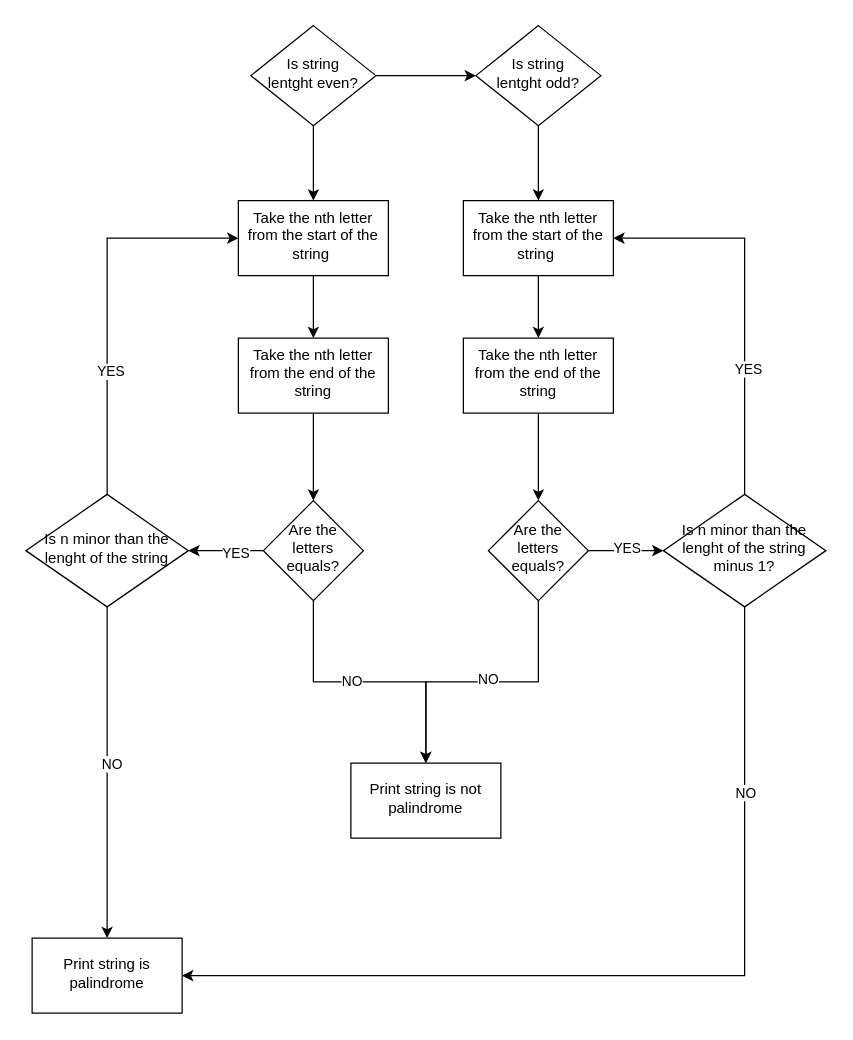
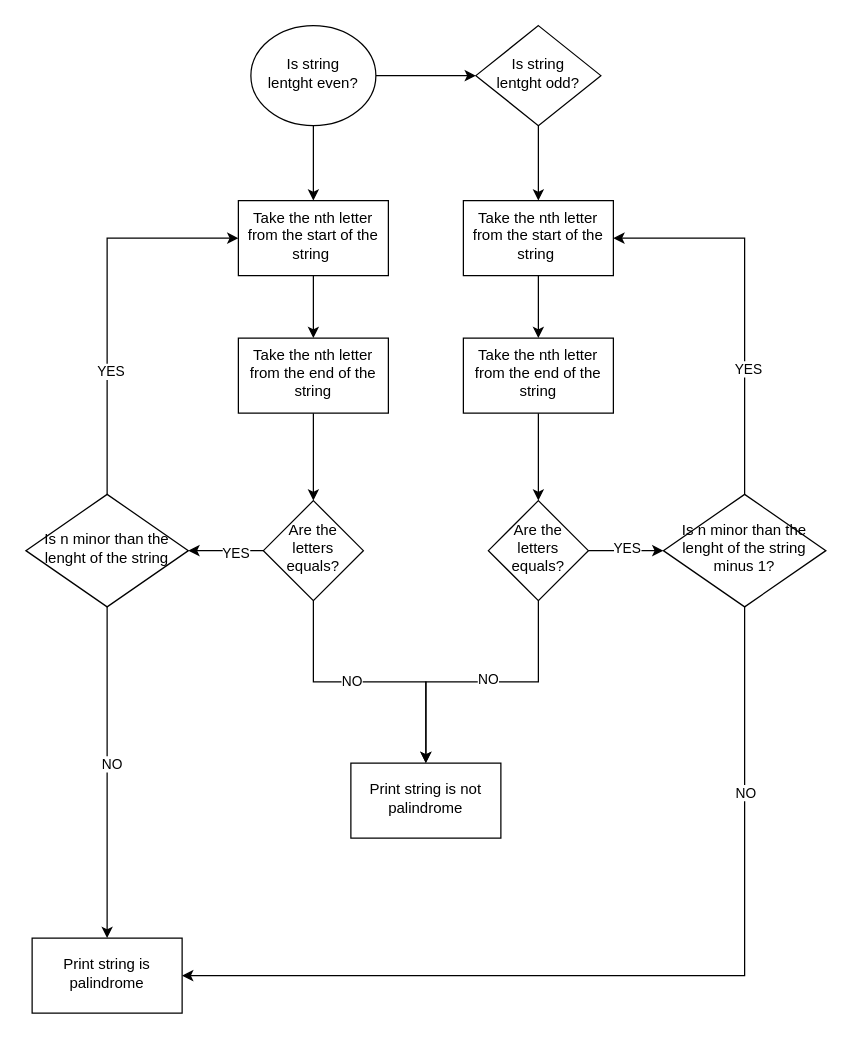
- <mxCell id="4" value="Is string&lt;div&gt;lentght even?&lt;/div&gt;" style="rhombus;whiteSpace=wrap;html=1;shadow=0;fontFamily=Helvetica;fontSize=12;align=center;strokeWidth=1;spacing=6;spacingTop=-4;" parent="1" vertex="1"><mxGeometry x="200" y="20" width="100" height="80" as="geometry" /></mxCell>
+ <mxCell id="4" value="Is string&lt;div&gt;lentght even?&lt;/div&gt;" style="ellipse;whiteSpace=wrap;html=1;shadow=0;fontFamily=Helvetica;fontSize=12;align=center;strokeWidth=1;spacing=6;spacingTop=-4;" parent="1" vertex="1"><mxGeometry x="200" y="20" width="100" height="80" as="geometry" /></mxCell>
